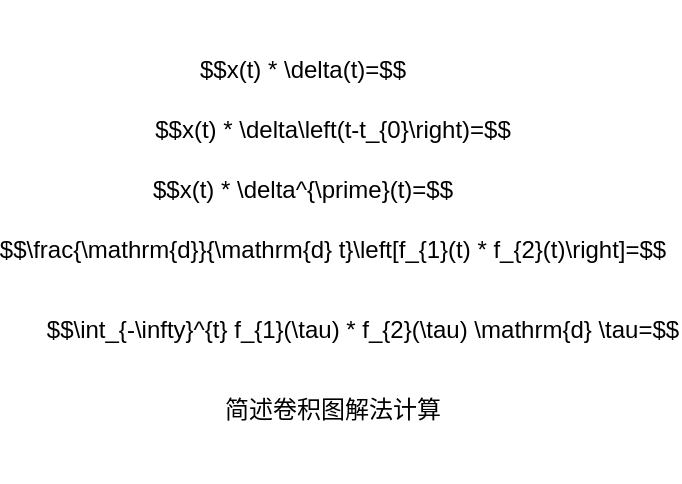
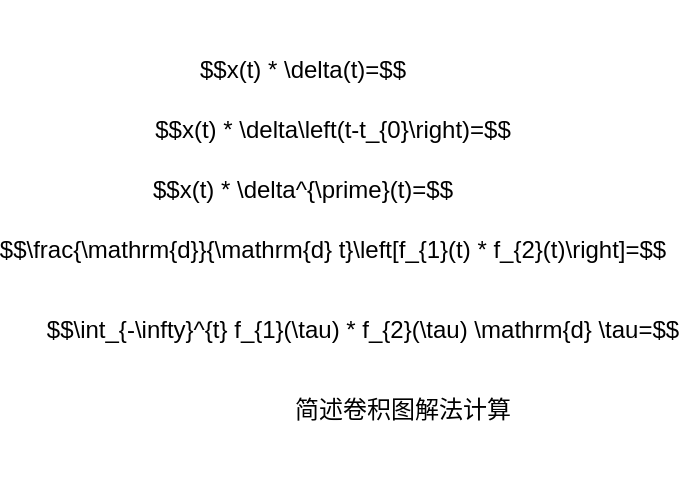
- <mxCell id="7" value="简述卷积图解法计算" style="text;html=1;align=center;verticalAlign=middle;resizable=1;points=[];autosize=1;strokeColor=none;fillColor=none;movable=1;rotatable=1;deletable=1;editable=1;connectable=1;" vertex="1" parent="1"><mxGeometry x="20" y="190" width="130" height="30" as="geometry" /></mxCell>
+ <mxCell id="7" value="简述卷积图解法计算" style="text;html=1;align=center;verticalAlign=middle;resizable=1;points=[];autosize=1;strokeColor=none;fillColor=none;movable=1;rotatable=1;deletable=1;editable=1;connectable=1;" vertex="1" parent="1"><mxGeometry x="55" y="190" width="130" height="30" as="geometry" /></mxCell>
